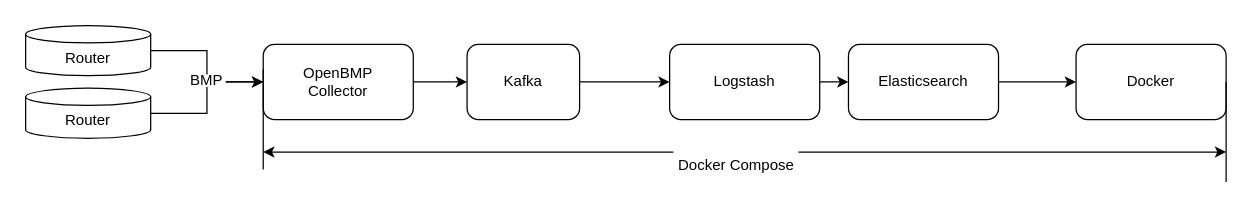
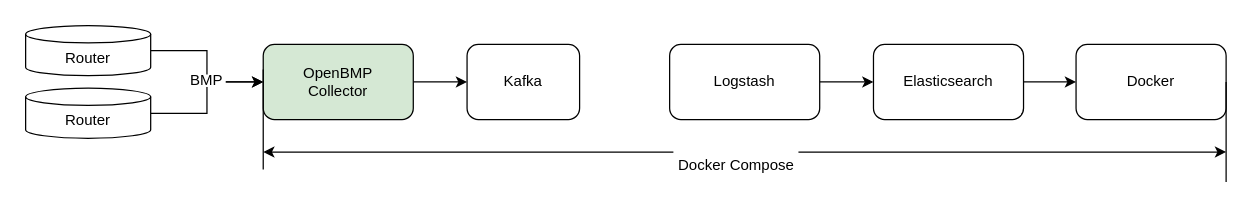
- <mxCell id="3" value="OpenBMP&lt;br&gt;Collector" style="rounded=1;whiteSpace=wrap;html=1;" vertex="1" parent="1"><mxGeometry x="210" y="35" width="120" height="60" as="geometry" /></mxCell>
+ <mxCell id="3" value="OpenBMP&lt;br&gt;Collector" style="rounded=1;whiteSpace=wrap;html=1;fillColor=#d5e8d4;" vertex="1" parent="1"><mxGeometry x="210" y="35" width="120" height="60" as="geometry" /></mxCell>
- <mxCell id="4" style="edgeStyle=orthogonalEdgeStyle;rounded=0;orthogonalLoop=1;jettySize=auto;html=1;" edge="1" parent="1" source="5" target="7"><mxGeometry relative="1" as="geometry" /></mxCell>
- <mxCell id="9" value="Elasticsearch" style="rounded=1;whiteSpace=wrap;html=1;" vertex="1" parent="1"><mxGeometry x="678" y="35" width="120" height="60" as="geometry" /></mxCell>
+ <mxCell id="9" value="Elasticsearch" style="rounded=1;whiteSpace=wrap;html=1;" vertex="1" parent="1"><mxGeometry x="698" y="35" width="120" height="60" as="geometry" /></mxCell>
